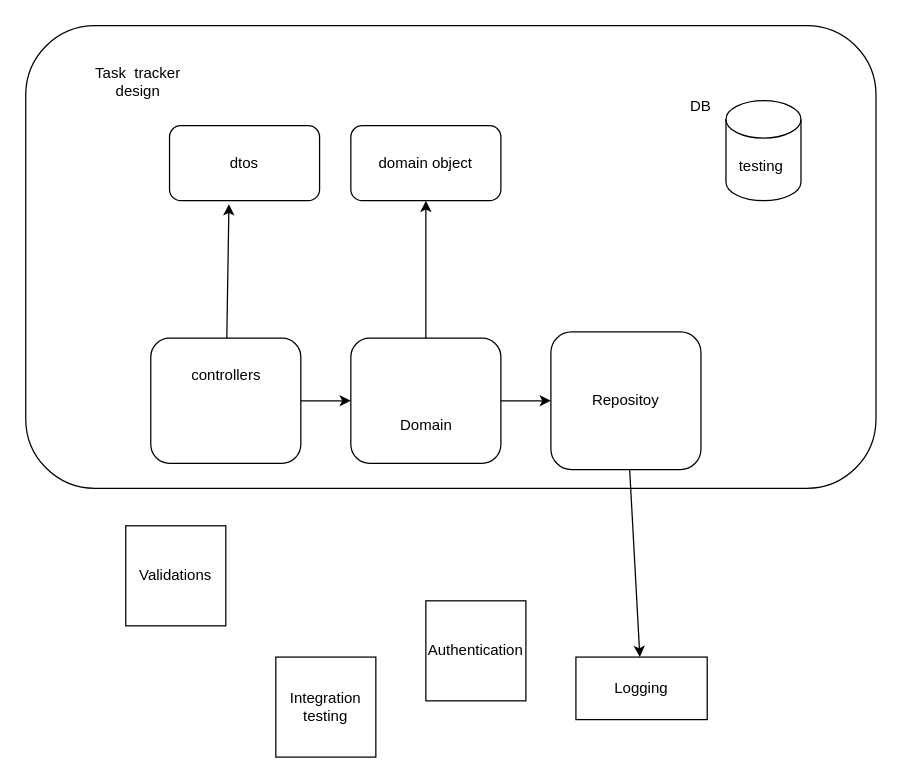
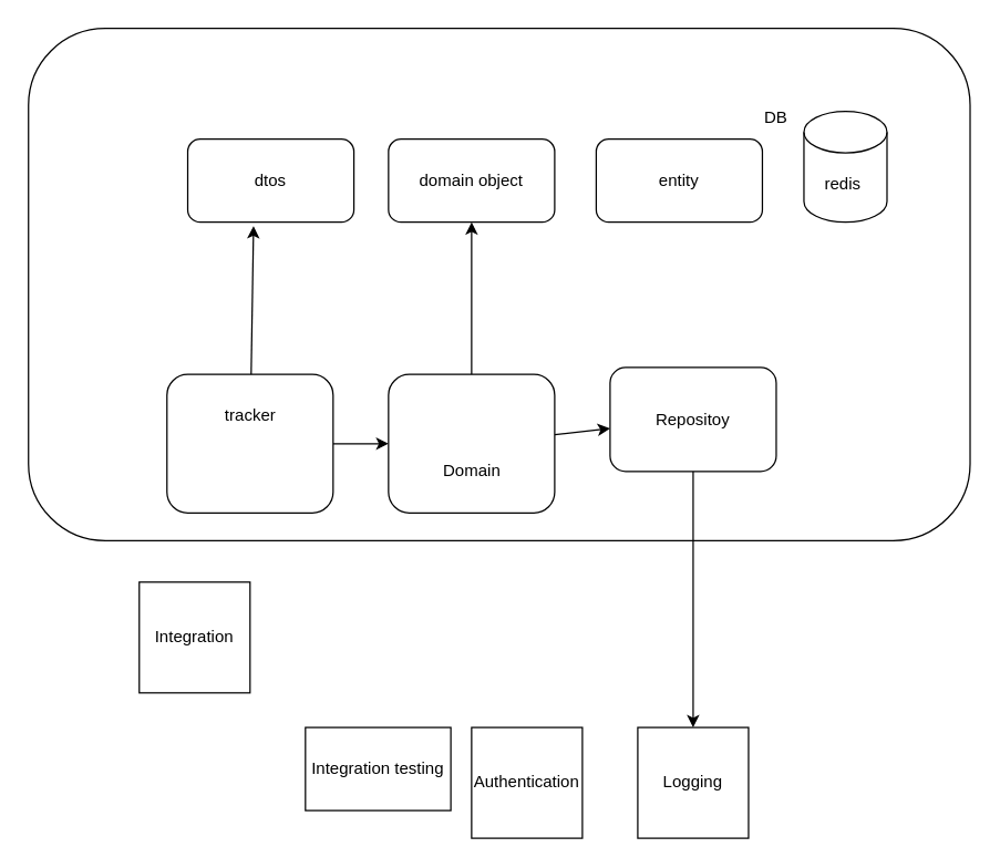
- <mxCell id="18" value="Task&amp;nbsp; tracker design" style="text;html=1;strokeColor=none;fillColor=none;align=center;verticalAlign=middle;whiteSpace=wrap;rounded=0;" parent="1" vertex="1"><mxGeometry x="60" y="50" width="100" height="30" as="geometry" /></mxCell>
+ <mxCell id="17" value="entity" style="rounded=1;whiteSpace=wrap;html=1;" parent="1" vertex="1"><mxGeometry x="430" y="100" width="120" height="60" as="geometry" /></mxCell>
- <mxCell id="13" value="testing&amp;nbsp;" style="shape=cylinder3;whiteSpace=wrap;html=1;boundedLbl=1;backgroundOutline=1;size=15;" parent="1" vertex="1"><mxGeometry x="580" y="80" width="60" height="80" as="geometry" /></mxCell>
+ <mxCell id="13" value="redis&amp;nbsp;" style="shape=cylinder3;whiteSpace=wrap;html=1;boundedLbl=1;backgroundOutline=1;size=15;" parent="1" vertex="1"><mxGeometry x="580" y="80" width="60" height="80" as="geometry" /></mxCell>
- <mxCell id="6" value="controllers" style="text;html=1;align=center;verticalAlign=middle;resizable=0;points=[];autosize=1;strokeColor=none;fillColor=none;" parent="1" vertex="1"><mxGeometry x="145" y="290" width="70" height="20" as="geometry" /></mxCell>
+ <mxCell id="6" value="tracker" style="text;html=1;align=center;verticalAlign=middle;resizable=0;points=[];autosize=1;strokeColor=none;fillColor=none;" parent="1" vertex="1"><mxGeometry x="145" y="290" width="70" height="20" as="geometry" /></mxCell>
- <mxCell id="11" value="Repositoy" style="rounded=1;whiteSpace=wrap;html=1;" parent="1" vertex="1"><mxGeometry x="440" y="265" width="120" height="110" as="geometry" /></mxCell>
+ <mxCell id="11" value="Repositoy" style="rounded=1;whiteSpace=wrap;html=1;" parent="1" vertex="1"><mxGeometry x="440" y="265" width="120" height="75" as="geometry" /></mxCell>
- <mxCell id="22" value="Validations" style="whiteSpace=wrap;html=1;aspect=fixed;" vertex="1" parent="1"><mxGeometry x="100" y="420" width="80" height="80" as="geometry" /></mxCell>
+ <mxCell id="22" value="Integration" style="whiteSpace=wrap;html=1;aspect=fixed;" vertex="1" parent="1"><mxGeometry x="100" y="420" width="80" height="80" as="geometry" /></mxCell>
- <mxCell id="20" value="Authentication" style="whiteSpace=wrap;html=1;aspect=fixed;" parent="1" vertex="1"><mxGeometry x="340" y="480" width="80" height="80" as="geometry" /></mxCell>
+ <mxCell id="20" value="Authentication" style="whiteSpace=wrap;html=1;aspect=fixed;" parent="1" vertex="1"><mxGeometry x="340" y="525" width="80" height="80" as="geometry" /></mxCell>
- <mxCell id="21" value="Logging" style="whiteSpace=wrap;html=1;aspect=fixed;" parent="1" vertex="1"><mxGeometry x="460" y="525" width="105" height="50" as="geometry" /></mxCell>
+ <mxCell id="21" value="Logging" style="whiteSpace=wrap;html=1;aspect=fixed;" parent="1" vertex="1"><mxGeometry x="460" y="525" width="80" height="80" as="geometry" /></mxCell>
- <mxCell id="19" value="Integration testing" style="whiteSpace=wrap;html=1;aspect=fixed;" parent="1" vertex="1"><mxGeometry x="220" y="525" width="80" height="80" as="geometry" /></mxCell>
+ <mxCell id="19" value="Integration testing" style="whiteSpace=wrap;html=1;aspect=fixed;" parent="1" vertex="1"><mxGeometry x="220" y="525" width="105" height="60" as="geometry" /></mxCell>
